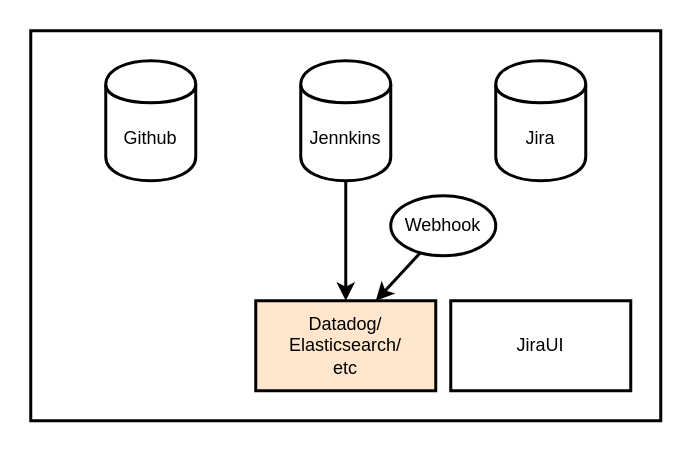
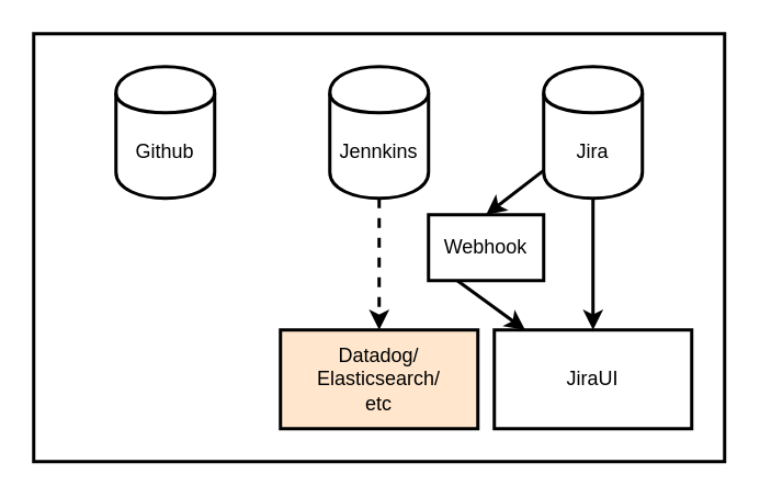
+ <mxCell id="11" value="" style="endArrow=classic;html=1;strokeWidth=2;entryX=0.5;entryY=0;entryDx=0;entryDy=0;" edge="1" parent="1" source="7" target="10"><mxGeometry width="50" height="50" relative="1" as="geometry"><mxPoint y="640" as="sourcePoint" x="20" /><mxPoint x="70" y="590" as="targetPoint" /></mxGeometry></mxCell>
- <mxCell id="10" value="Webhook" style="ellipse;whiteSpace=wrap;html=1;strokeWidth=2;" vertex="1" parent="1"><mxGeometry x="260" y="130" width="70" height="40" as="geometry" /></mxCell>
+ <mxCell id="10" value="Webhook" style="rounded=0;whiteSpace=wrap;html=1;strokeWidth=2;" vertex="1" parent="1"><mxGeometry x="260" y="130" width="70" height="40" as="geometry" /></mxCell>
+ <mxCell id="6" value="" style="edgeStyle=orthogonalEdgeStyle;rounded=0;orthogonalLoop=1;jettySize=auto;html=1;strokeWidth=2;" edge="1" parent="1" source="7" target="9"><mxGeometry relative="1" as="geometry" /></mxCell>
- <mxCell id="4" value="" style="edgeStyle=orthogonalEdgeStyle;rounded=0;orthogonalLoop=1;jettySize=auto;html=1;strokeWidth=2;" edge="1" parent="1" source="5" target="8"><mxGeometry relative="1" as="geometry" /></mxCell>
+ <mxCell id="4" value="" style="edgeStyle=orthogonalEdgeStyle;rounded=0;orthogonalLoop=1;jettySize=auto;html=1;strokeWidth=2;dashed=1;" edge="1" parent="1" source="5" target="8"><mxGeometry relative="1" as="geometry" /></mxCell>
- <mxCell id="12" value="" style="endArrow=classic;html=1;strokeWidth=2;exitX=0.25;exitY=1;exitDx=0;exitDy=0;entryX=0.667;entryY=0;entryDx=0;entryDy=0;entryPerimeter=0;" edge="1" parent="1" source="10" target="8"><mxGeometry width="50" height="50" relative="1" as="geometry"><mxPoint y="640" as="sourcePoint" x="20" /><mxPoint x="70" y="590" as="targetPoint" /></mxGeometry></mxCell>
+ <mxCell id="12" value="" style="endArrow=classic;html=1;strokeWidth=2;exitX=0.25;exitY=1;exitDx=0;exitDy=0;" edge="1" parent="1" source="10" target="9"><mxGeometry width="50" height="50" relative="1" as="geometry"><mxPoint y="640" as="sourcePoint" x="20" /><mxPoint x="70" y="590" as="targetPoint" /></mxGeometry></mxCell>
